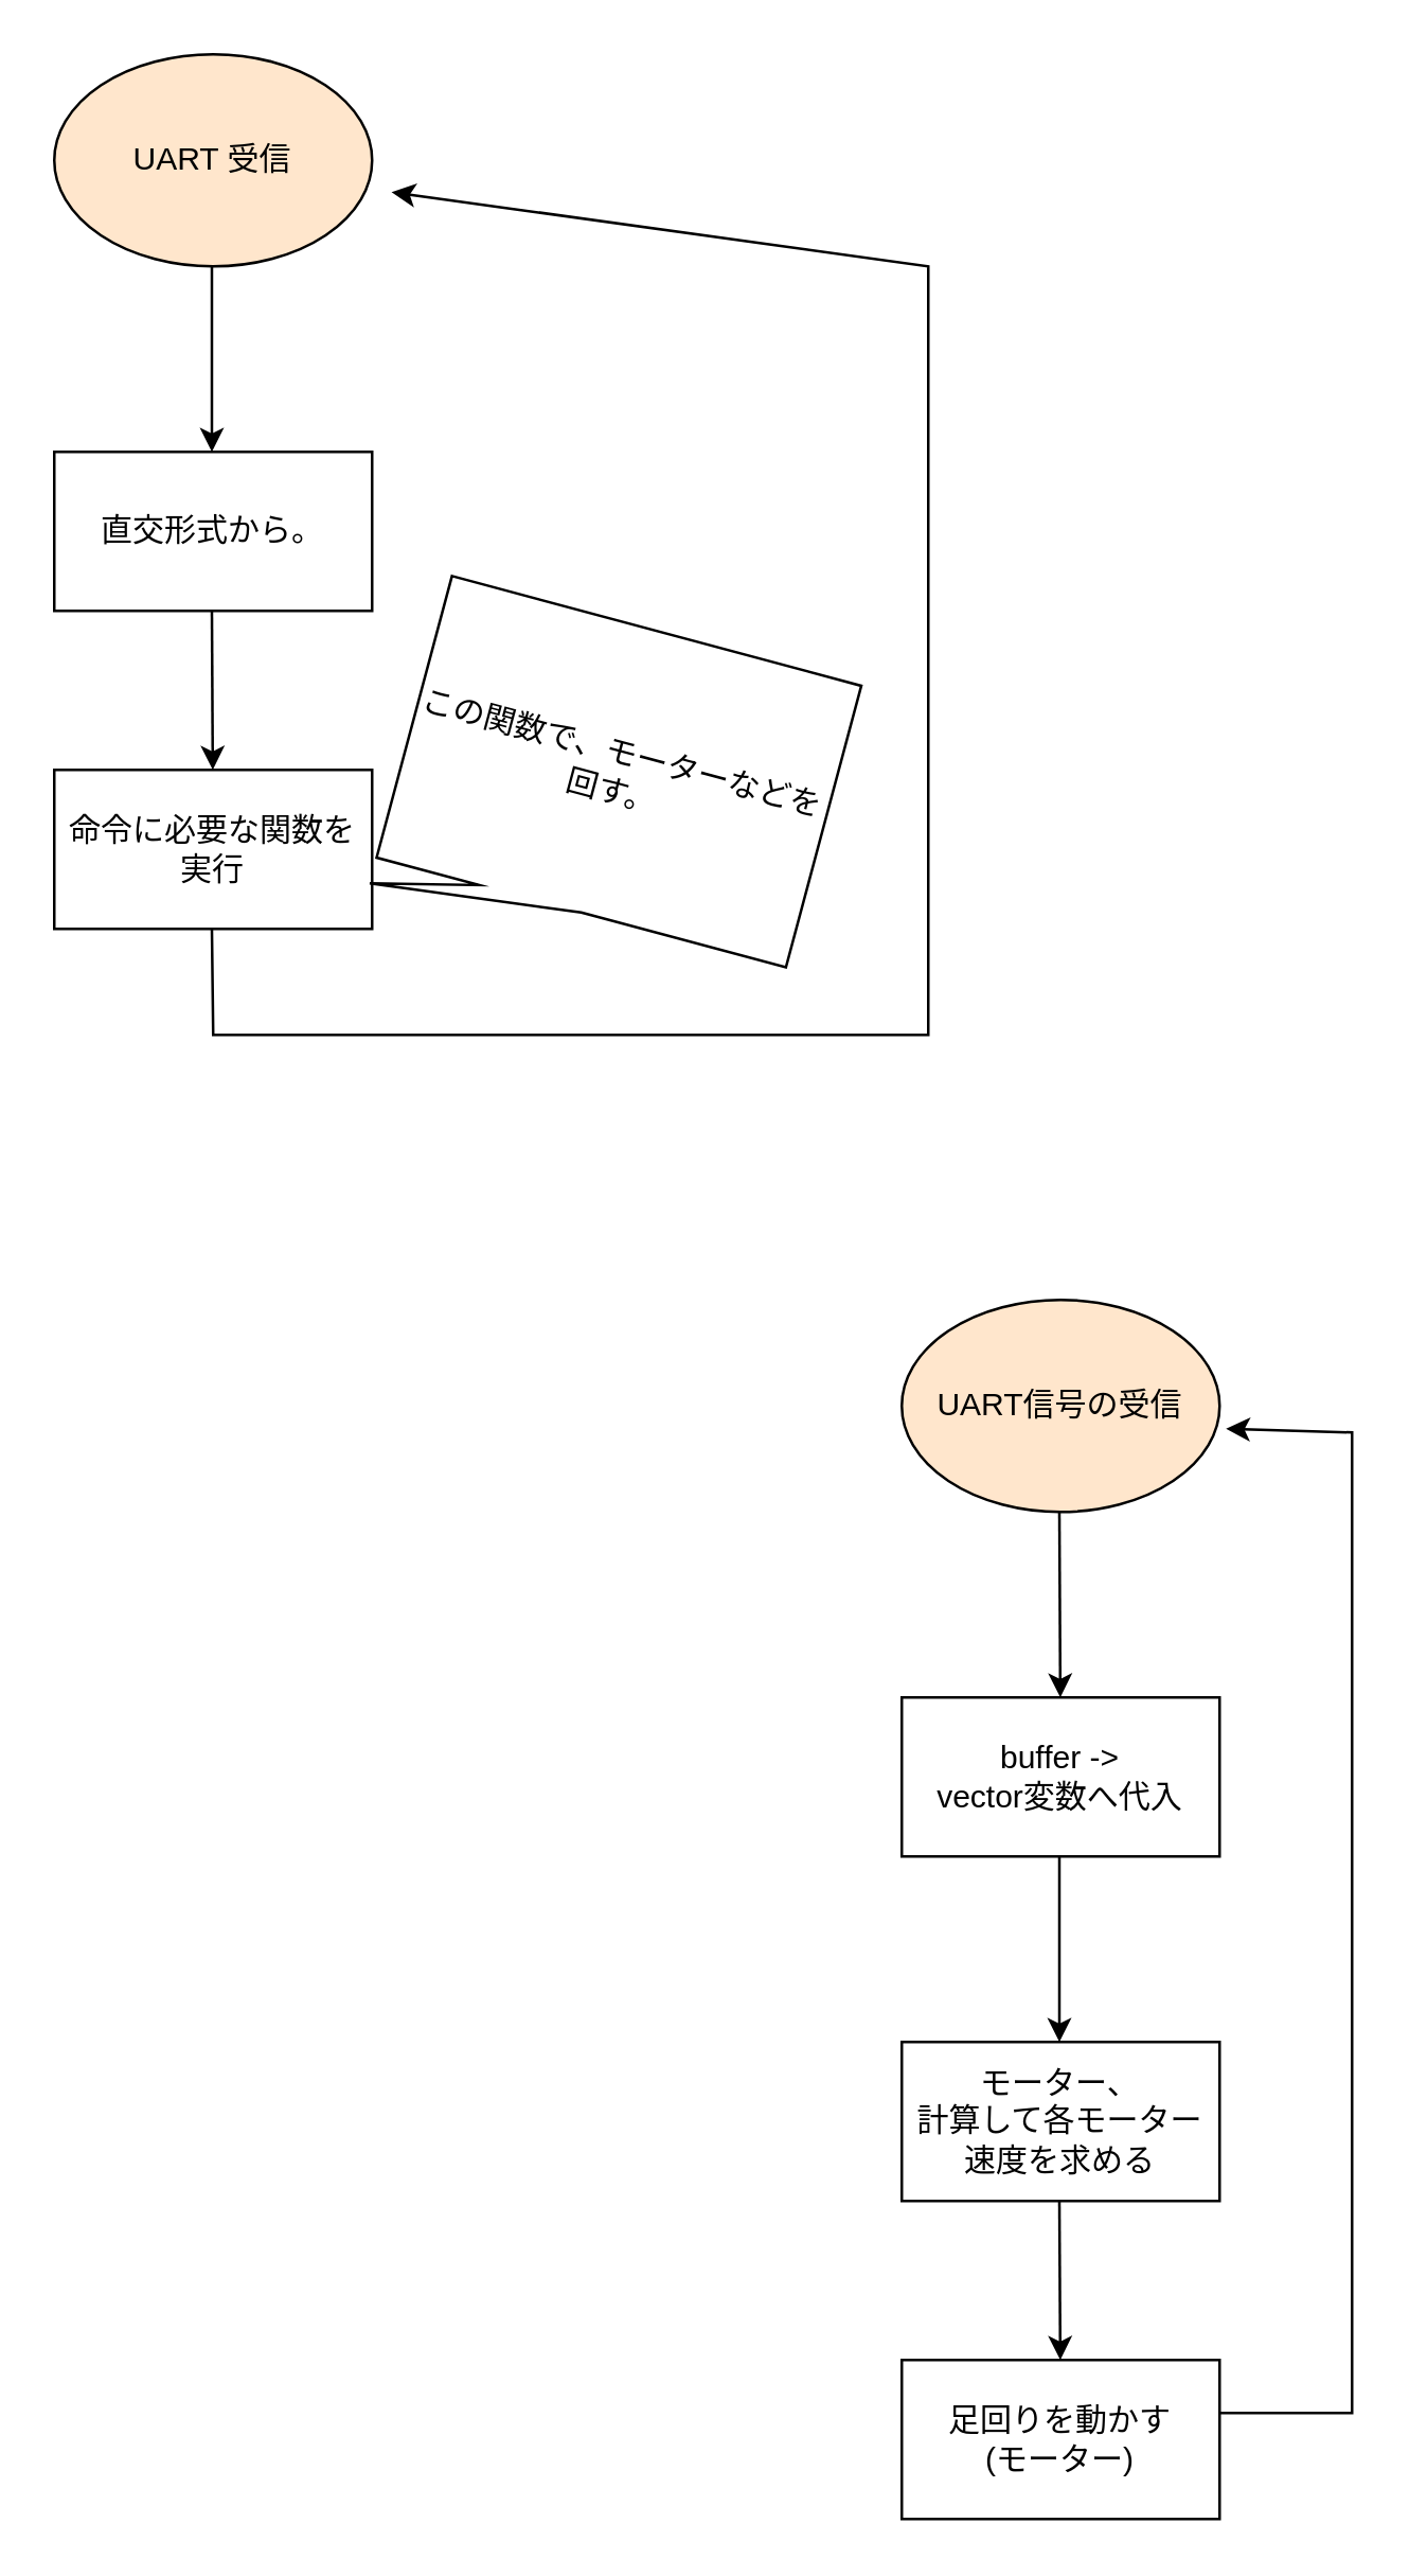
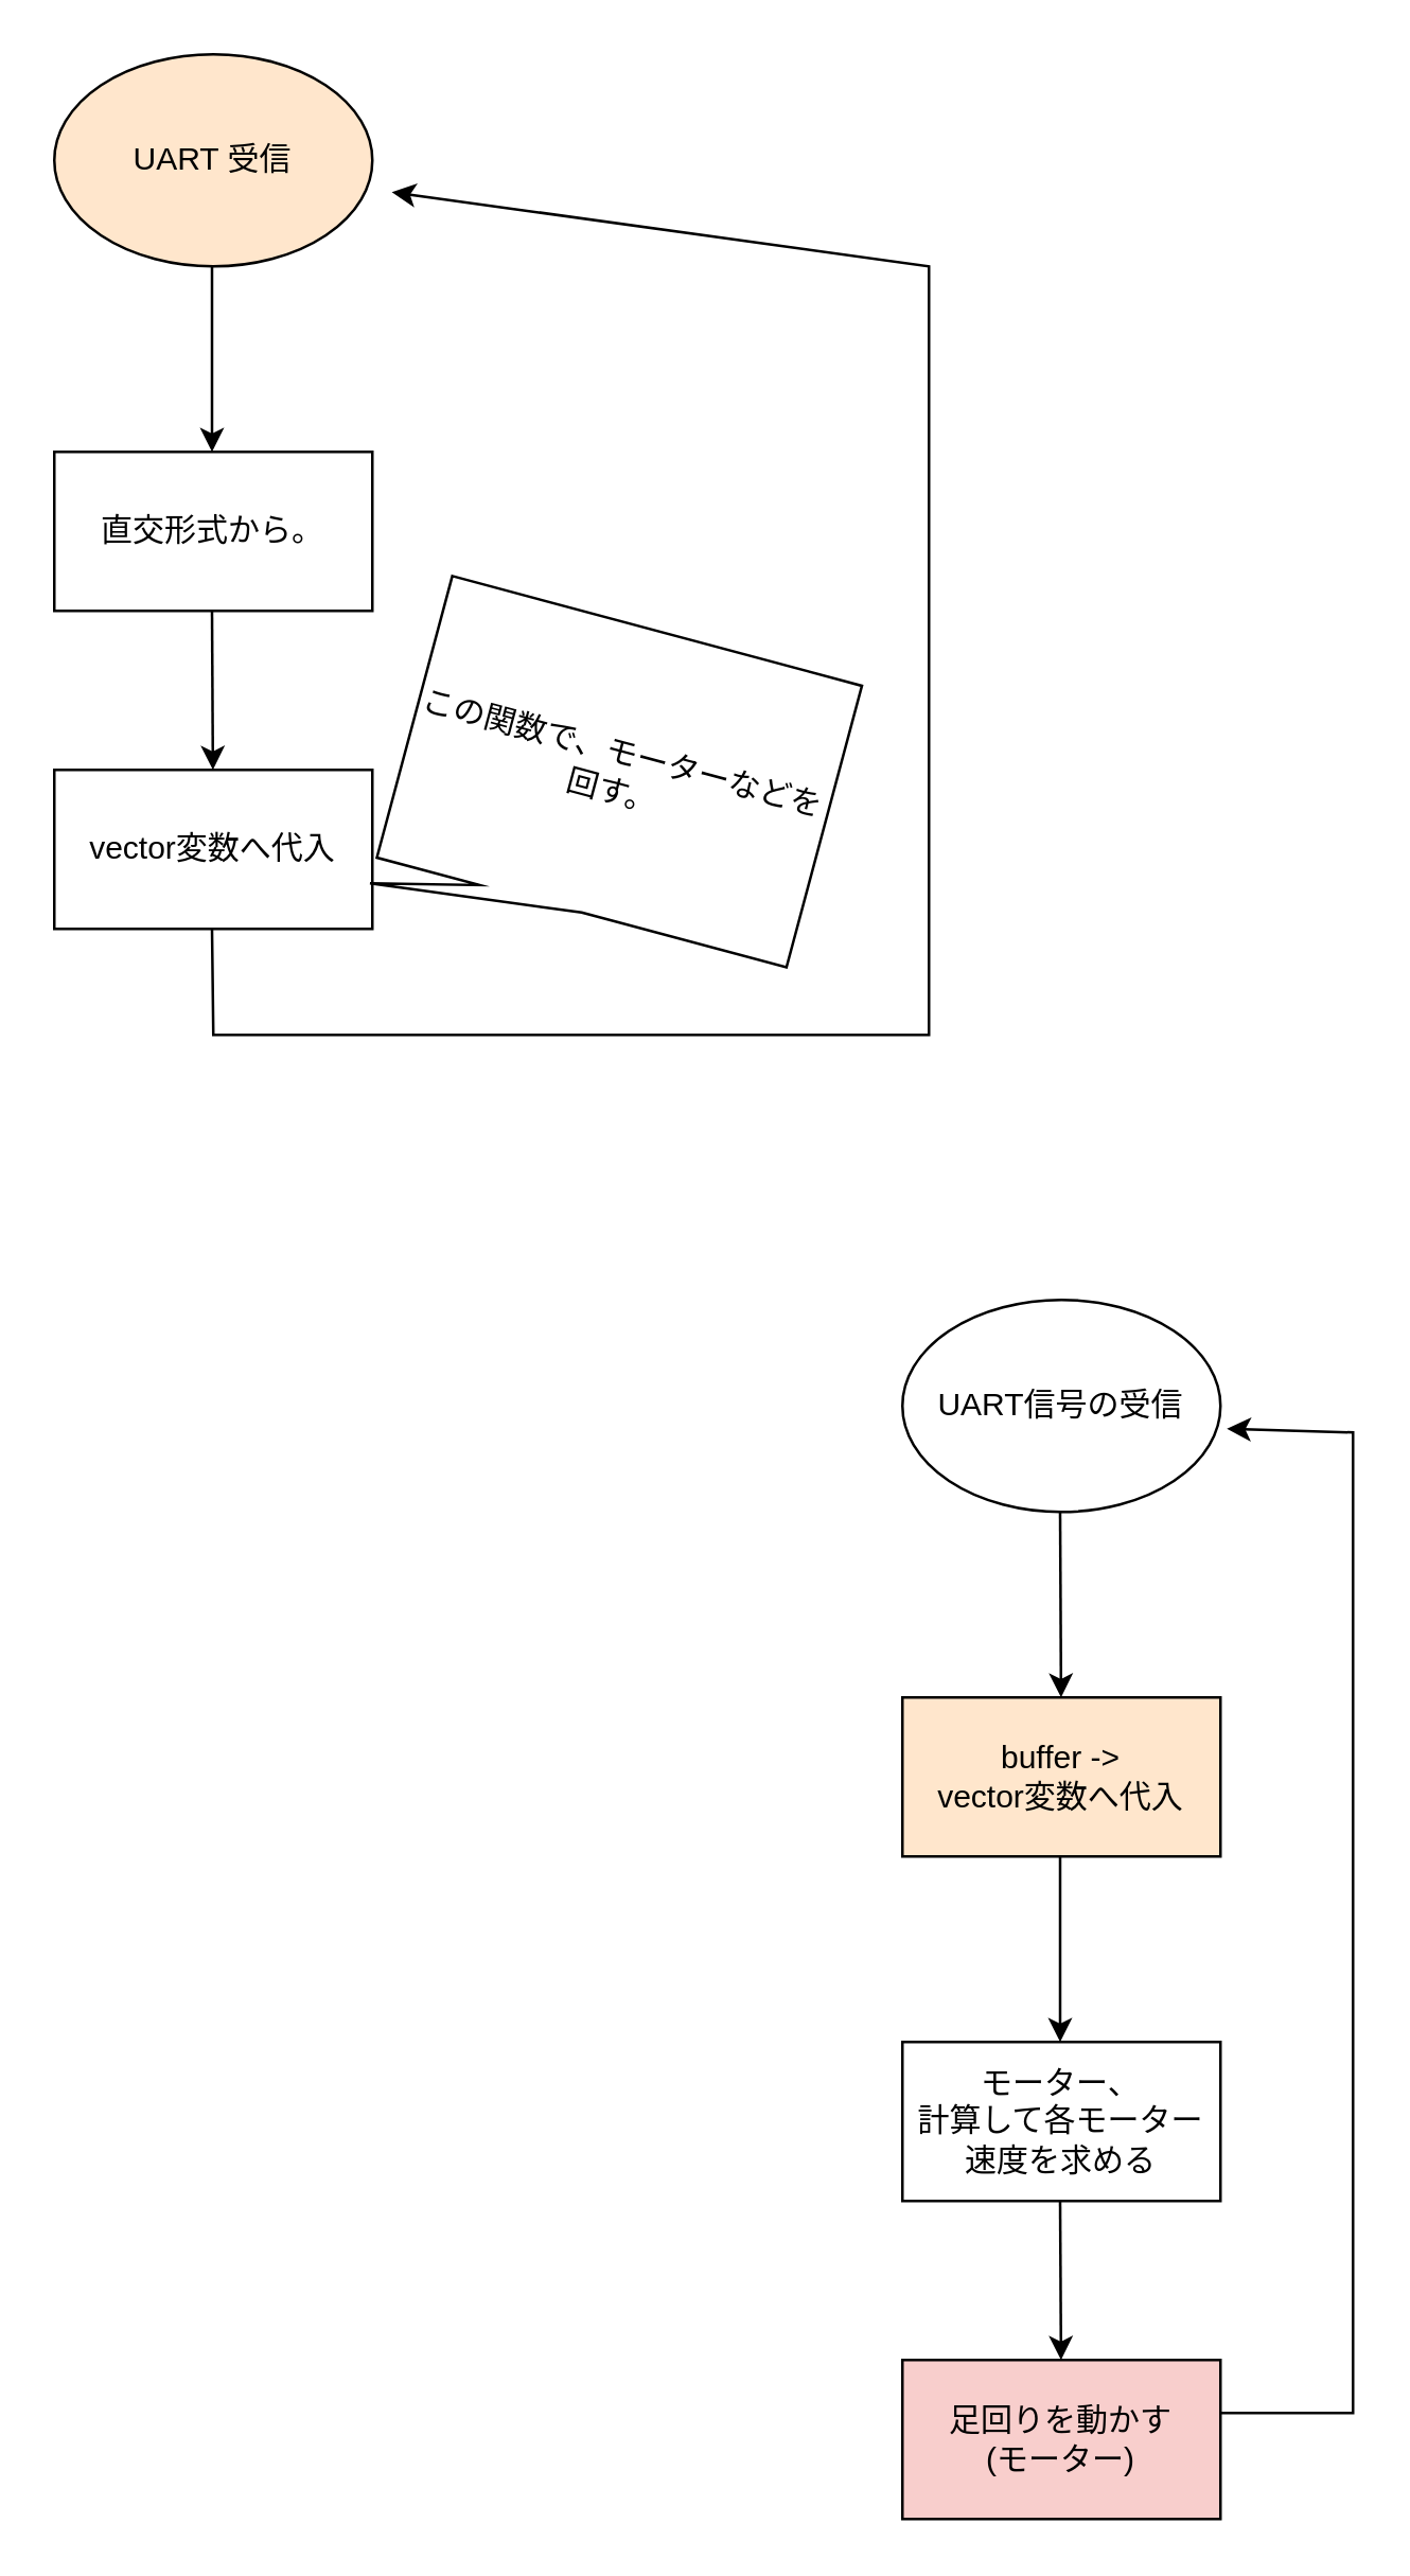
- <mxCell id="14" value="命令に必要な関数を実行" style="rounded=0;whiteSpace=wrap;html=1;" vertex="1" parent="1"><mxGeometry x="20" y="290" width="120" height="60" as="geometry" /></mxCell>
+ <mxCell id="14" value="vector変数へ代入" style="rounded=0;whiteSpace=wrap;html=1;" vertex="1" parent="1"><mxGeometry x="20" y="290" width="120" height="60" as="geometry" /></mxCell>
- <mxCell id="2" value="UART信号の受信" style="ellipse;whiteSpace=wrap;html=1;fillColor=#ffe6cc;" parent="1" vertex="1"><mxGeometry x="340" y="490" width="120" height="80" as="geometry" /></mxCell>
+ <mxCell id="2" value="UART信号の受信" style="ellipse;whiteSpace=wrap;html=1;" parent="1" vertex="1"><mxGeometry x="340" y="490" width="120" height="80" as="geometry" /></mxCell>
- <mxCell id="4" value="buffer -&amp;gt; &lt;br&gt;vector変数へ代入" style="rounded=0;whiteSpace=wrap;html=1;" parent="1" vertex="1"><mxGeometry x="340" y="640" width="120" height="60" as="geometry" /></mxCell>
+ <mxCell id="4" value="buffer -&amp;gt; &lt;br&gt;vector変数へ代入" style="rounded=0;whiteSpace=wrap;html=1;fillColor=#ffe6cc;" parent="1" vertex="1"><mxGeometry x="340" y="640" width="120" height="60" as="geometry" /></mxCell>
- <mxCell id="8" value="足回りを動かす&lt;br&gt;(モーター)" style="rounded=0;whiteSpace=wrap;html=1;" parent="1" vertex="1"><mxGeometry x="340" y="890" width="120" height="60" as="geometry" /></mxCell>
+ <mxCell id="8" value="足回りを動かす&lt;br&gt;(モーター)" style="rounded=0;whiteSpace=wrap;html=1;fillColor=#f8cecc;" parent="1" vertex="1"><mxGeometry x="340" y="890" width="120" height="60" as="geometry" /></mxCell>
